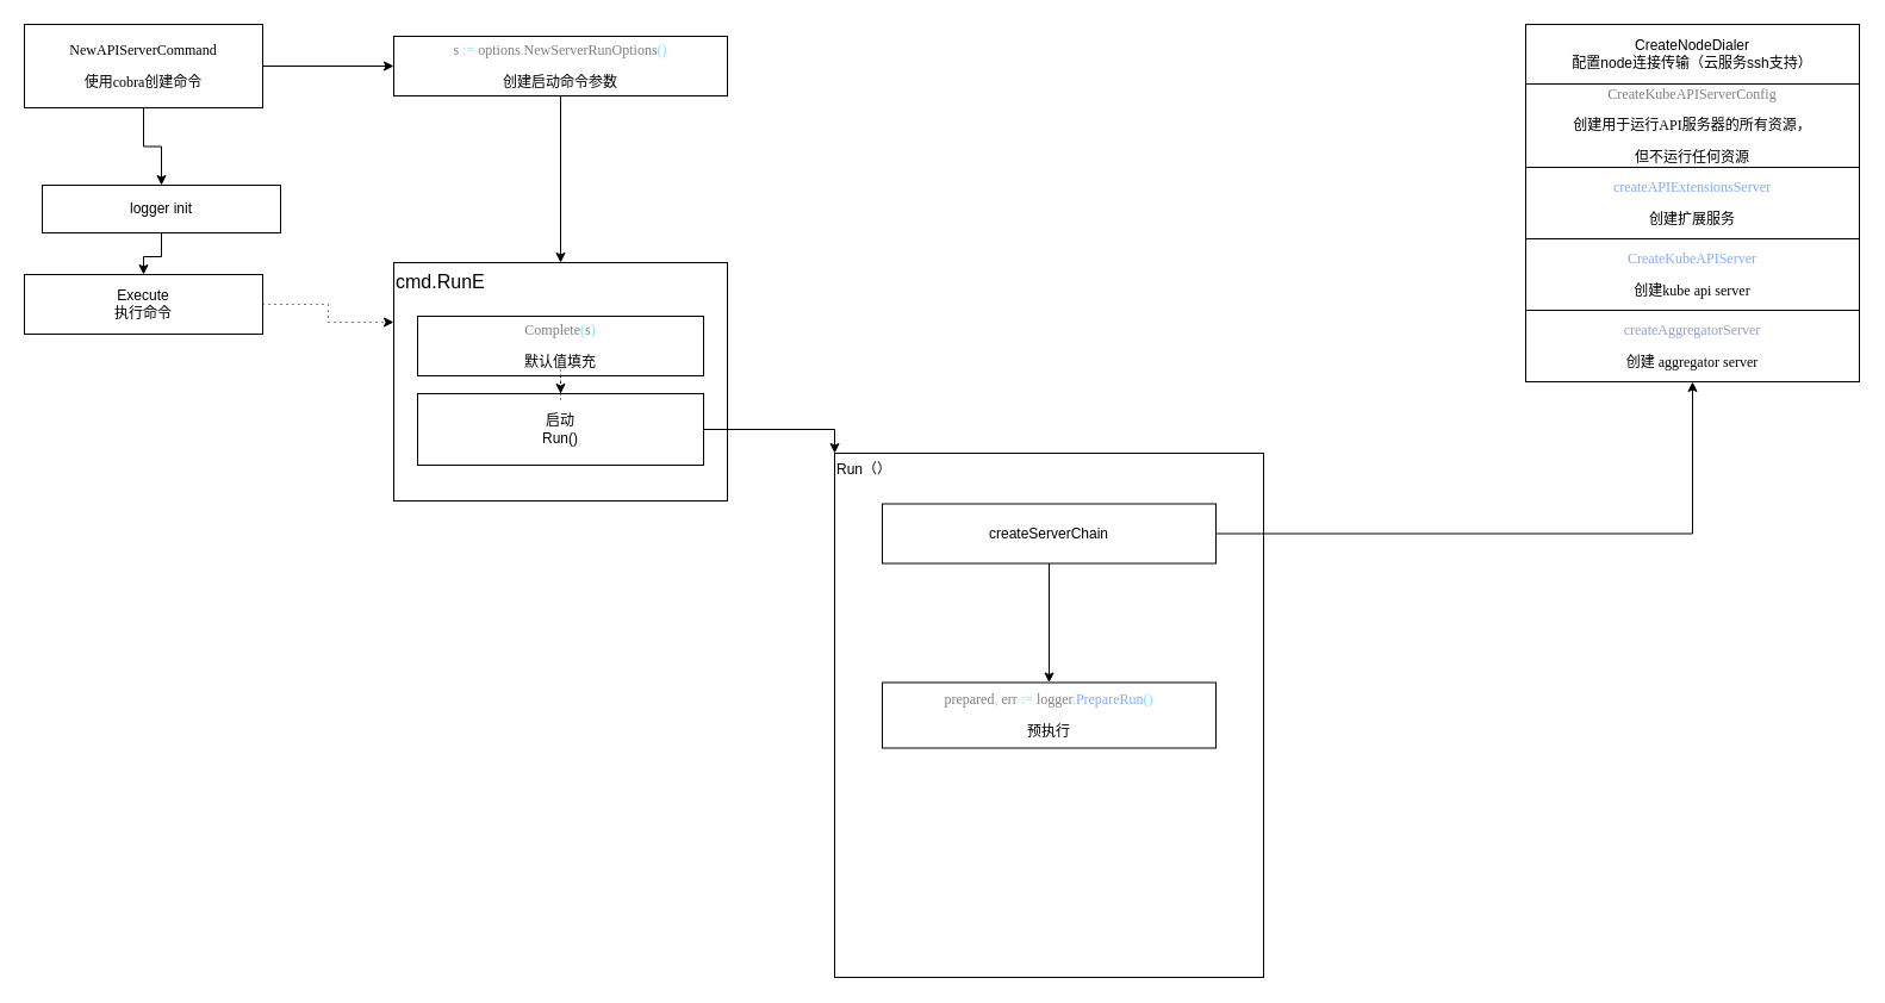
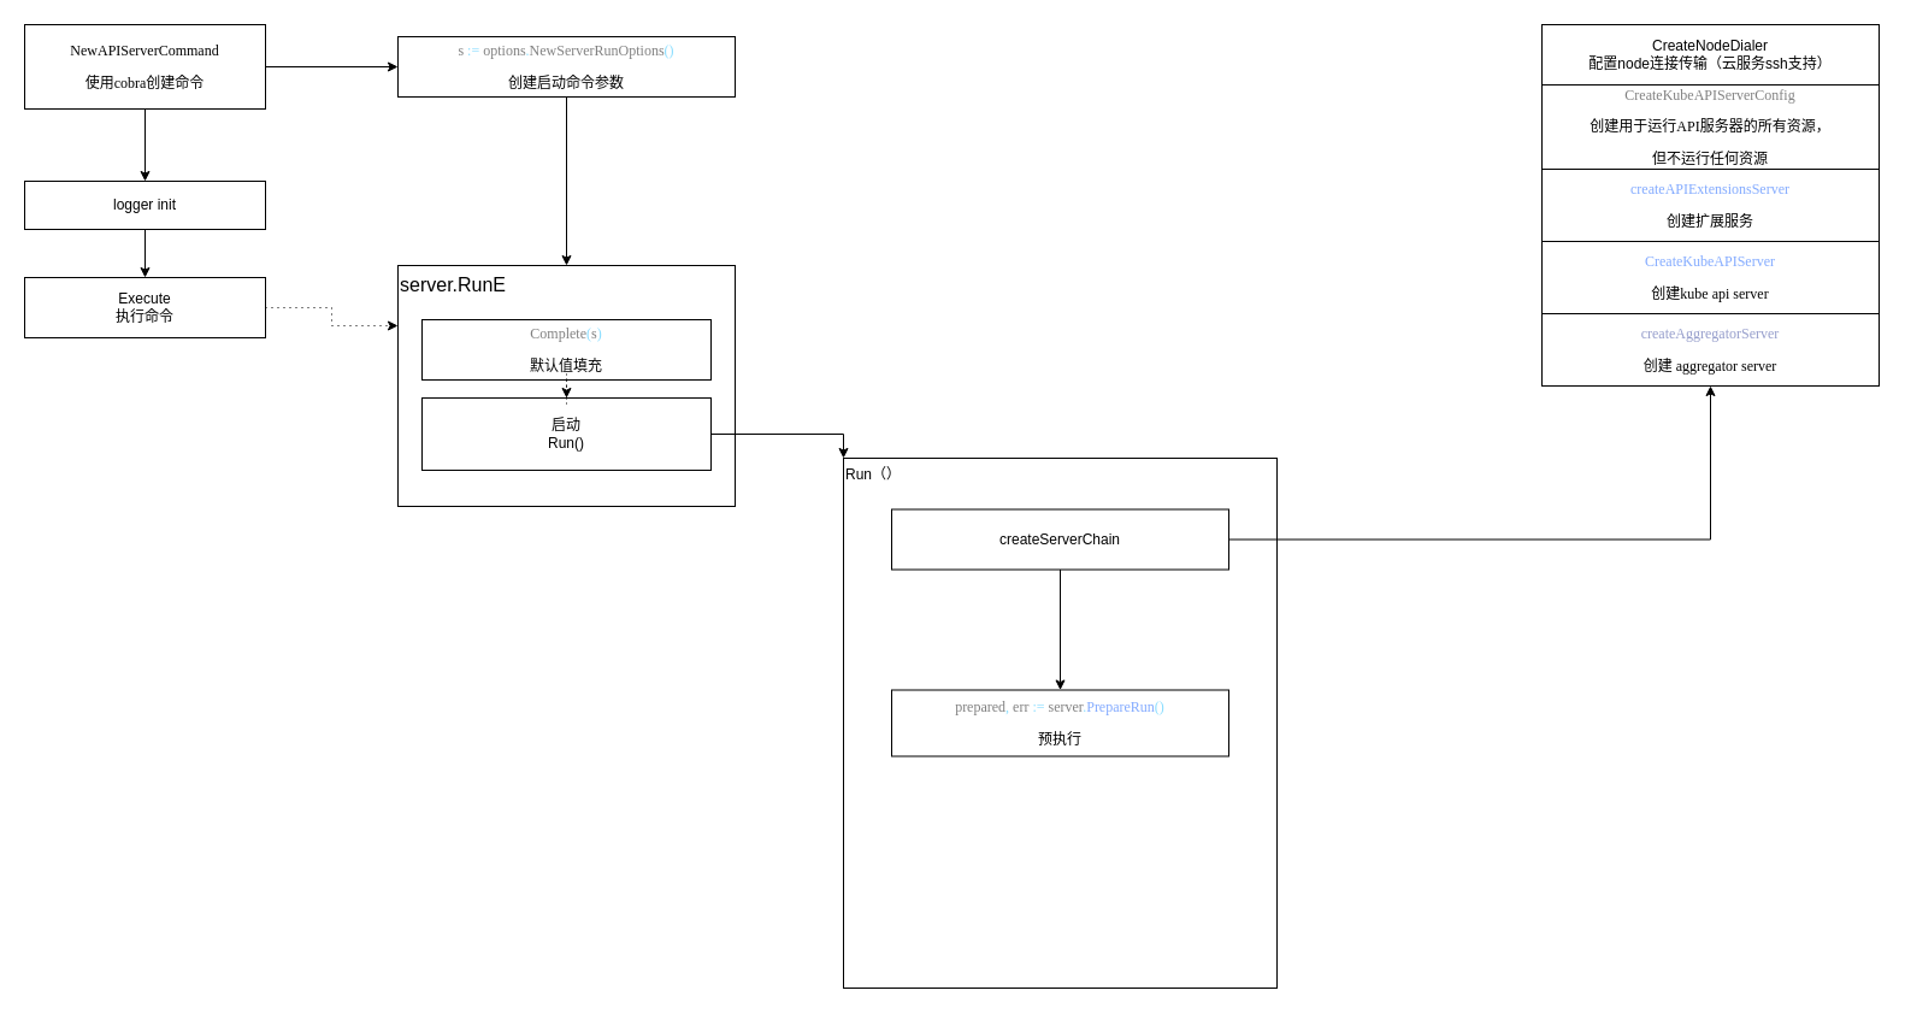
- <mxCell id="6" value="logger init" style="whiteSpace=wrap;html=1;rounded=0;shadow=0;verticalAlign=middle;sketch=0;" vertex="1" parent="1"><mxGeometry x="35" y="155" width="200" height="40" as="geometry" /></mxCell>
+ <mxCell id="6" value="logger init" style="whiteSpace=wrap;html=1;rounded=0;shadow=0;verticalAlign=middle;sketch=0;" vertex="1" parent="1"><mxGeometry x="20" y="150" width="200" height="40" as="geometry" /></mxCell>
- <mxCell id="12" value="&lt;font style=&quot;font-size: 16px&quot;&gt;cmd.RunE&lt;/font&gt;" style="rounded=0;whiteSpace=wrap;html=1;shadow=0;sketch=0;gradientColor=none;align=left;verticalAlign=top;fillColor=none;" vertex="1" parent="11"><mxGeometry width="280" height="200" as="geometry" /></mxCell>
+ <mxCell id="12" value="&lt;font style=&quot;font-size: 16px&quot;&gt;server.RunE&lt;/font&gt;" style="rounded=0;whiteSpace=wrap;html=1;shadow=0;sketch=0;gradientColor=none;align=left;verticalAlign=top;fillColor=none;" vertex="1" parent="11"><mxGeometry width="280" height="200" as="geometry" /></mxCell>
- <mxCell id="22" value="&lt;pre style=&quot;color: rgb(149 , 157 , 203) ; font-family: &amp;#34;fira code&amp;#34;&quot;&gt;&lt;span style=&quot;color: rgb(128 , 128 , 128)&quot;&gt;prepared&lt;/span&gt;&lt;span style=&quot;color: rgb(137 , 221 , 255)&quot;&gt;, &lt;/span&gt;&lt;span style=&quot;color: rgb(128 , 128 , 128)&quot;&gt;err &lt;/span&gt;&lt;span style=&quot;color: rgb(137 , 221 , 255)&quot;&gt;:= &lt;/span&gt;&lt;span style=&quot;color: rgb(128 , 128 , 128)&quot;&gt;logger&lt;/span&gt;&lt;span style=&quot;color: rgb(137 , 221 , 255)&quot;&gt;.&lt;/span&gt;&lt;span style=&quot;color: rgb(130 , 170 , 255)&quot;&gt;PrepareRun&lt;/span&gt;&lt;span style=&quot;color: rgb(137 , 221 , 255)&quot;&gt;()&lt;/span&gt;&lt;/pre&gt;&lt;pre style=&quot;font-family: &amp;#34;fira code&amp;#34;&quot;&gt;预执行&lt;/pre&gt;" style="whiteSpace=wrap;html=1;rounded=0;shadow=0;fillColor=none;sketch=0;" vertex="1" parent="19"><mxGeometry x="40" y="192.5" width="280" height="55" as="geometry" /></mxCell>
+ <mxCell id="22" value="&lt;pre style=&quot;color: rgb(149 , 157 , 203) ; font-family: &amp;#34;fira code&amp;#34;&quot;&gt;&lt;span style=&quot;color: rgb(128 , 128 , 128)&quot;&gt;prepared&lt;/span&gt;&lt;span style=&quot;color: rgb(137 , 221 , 255)&quot;&gt;, &lt;/span&gt;&lt;span style=&quot;color: rgb(128 , 128 , 128)&quot;&gt;err &lt;/span&gt;&lt;span style=&quot;color: rgb(137 , 221 , 255)&quot;&gt;:= &lt;/span&gt;&lt;span style=&quot;color: rgb(128 , 128 , 128)&quot;&gt;server&lt;/span&gt;&lt;span style=&quot;color: rgb(137 , 221 , 255)&quot;&gt;.&lt;/span&gt;&lt;span style=&quot;color: rgb(130 , 170 , 255)&quot;&gt;PrepareRun&lt;/span&gt;&lt;span style=&quot;color: rgb(137 , 221 , 255)&quot;&gt;()&lt;/span&gt;&lt;/pre&gt;&lt;pre style=&quot;font-family: &amp;#34;fira code&amp;#34;&quot;&gt;预执行&lt;/pre&gt;" style="whiteSpace=wrap;html=1;rounded=0;shadow=0;fillColor=none;sketch=0;" vertex="1" parent="19"><mxGeometry x="40" y="192.5" width="280" height="55" as="geometry" /></mxCell>
